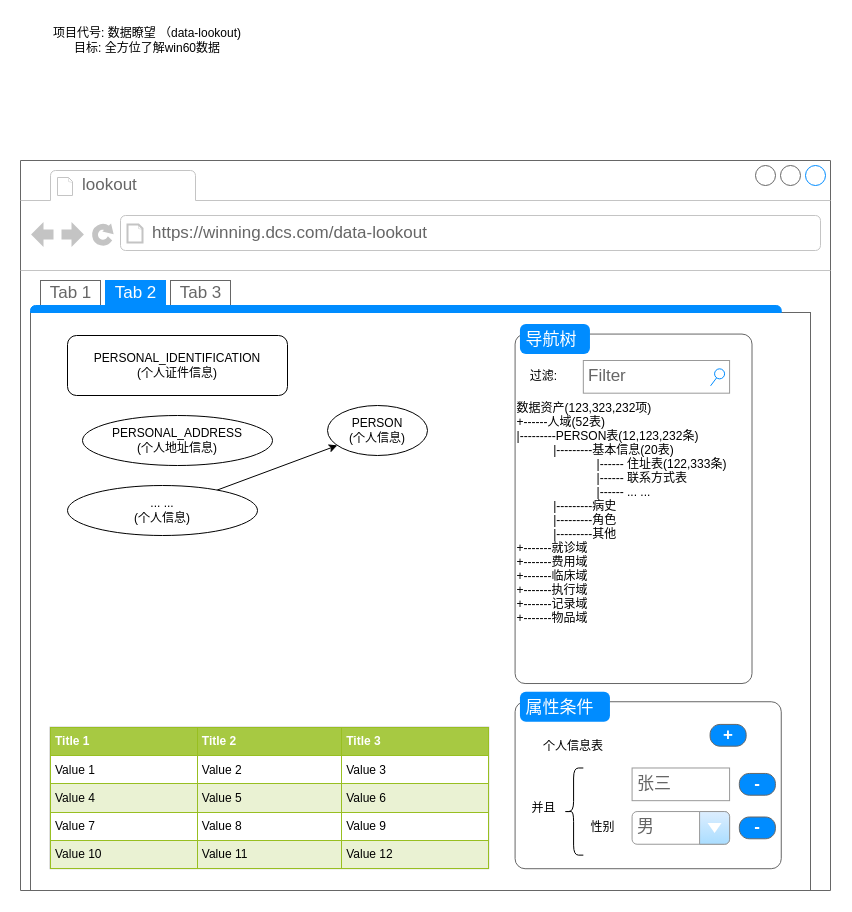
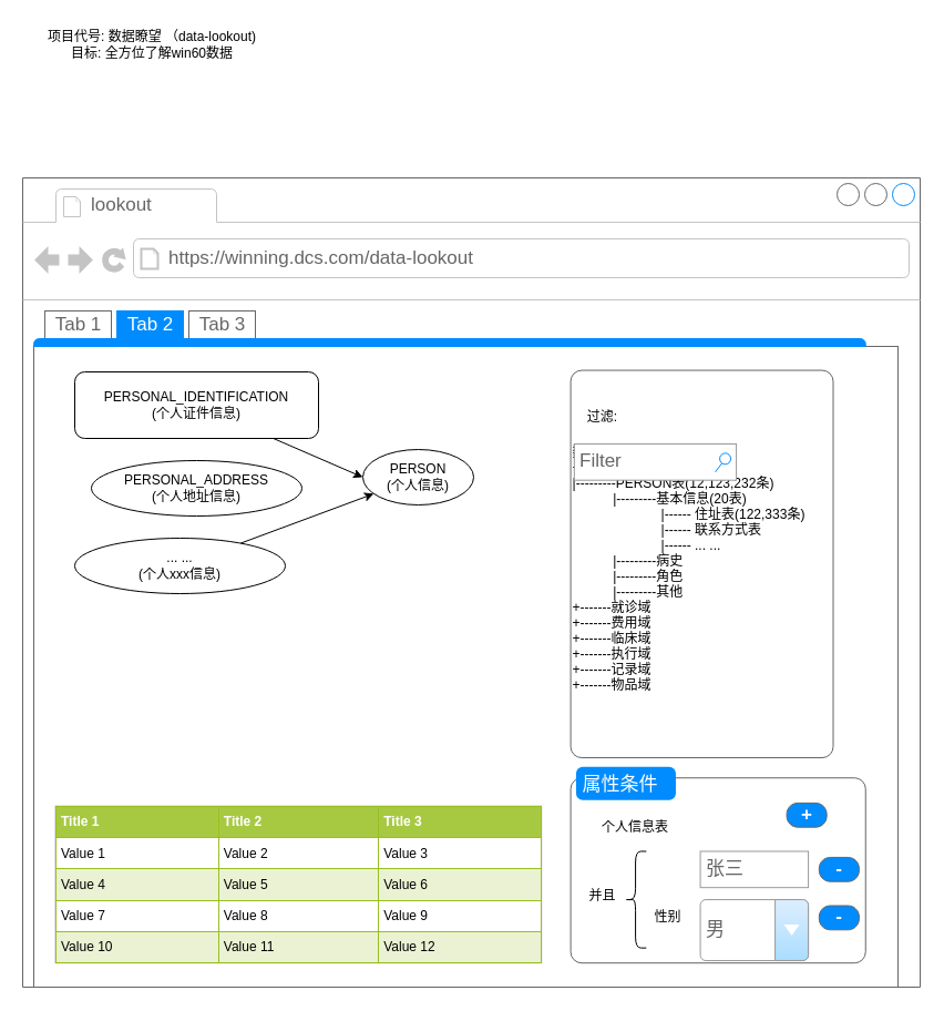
- <mxCell id="2" value="&lt;div&gt;项目代号: 数据瞭望 （data-lookout)&lt;br&gt;目标: 全方位了解win60数据&lt;br&gt;&lt;/div&gt;" style="text;html=1;strokeColor=none;fillColor=none;align=center;verticalAlign=middle;whiteSpace=wrap;rounded=0;" vertex="1" parent="1"><mxGeometry x="37" y="20" width="220" height="40" as="geometry" /></mxCell>
+ <mxCell id="2" value="&lt;div&gt;项目代号: 数据瞭望 （data-lookout)&lt;br&gt;目标: 全方位了解win60数据&lt;br&gt;&lt;/div&gt;" style="text;html=1;strokeColor=none;fillColor=none;align=center;verticalAlign=middle;whiteSpace=wrap;rounded=0;" vertex="1" parent="1"><mxGeometry x="27" y="20" width="220" height="40" as="geometry" /></mxCell>
- <mxCell id="13" value="导航树" style="shape=rect;strokeColor=none;fillColor=#008cff;strokeWidth=1;dashed=0;rounded=1;arcSize=20;fontColor=#ffffff;fontSize=17;spacing=2;spacingTop=-2;align=left;autosize=1;spacingLeft=4;resizeWidth=0;resizeHeight=0;perimeter=none;" vertex="1" parent="12"><mxGeometry x="4.875" width="70" height="30" as="geometry" /></mxCell>
- <mxCell id="15" value="Filter" style="strokeWidth=1;shadow=0;dashed=0;align=center;html=1;shape=mxgraph.mockup.forms.searchBox;strokeColor=#999999;mainText=;strokeColor2=#008cff;fontColor=#666666;fontSize=17;align=left;spacingLeft=3;" vertex="1" parent="12"><mxGeometry x="68.25" y="36.43" width="146.25" height="32.679" as="geometry" /></mxCell>
+ <mxCell id="15" value="Filter" style="strokeWidth=1;shadow=0;dashed=0;align=center;html=1;shape=mxgraph.mockup.forms.searchBox;strokeColor=#999999;mainText=;strokeColor2=#008cff;fontColor=#666666;fontSize=17;align=left;spacingLeft=3;" vertex="1" parent="12"><mxGeometry x="3.25" y="76.43" width="146.25" height="32.679" as="geometry" /></mxCell>
+ <mxCell id="28" style="edgeStyle=none;rounded=0;orthogonalLoop=1;jettySize=auto;html=1;entryX=0;entryY=0.5;entryDx=0;entryDy=0;" edge="1" parent="1" source="29" target="27"><mxGeometry relative="1" as="geometry" /></mxCell>
- <mxCell id="32" value="&lt;div&gt;... ...&lt;br&gt;&lt;/div&gt;&lt;div&gt;(个人信息)&lt;br&gt;&lt;/div&gt;" style="ellipse;whiteSpace=wrap;html=1;align=center;" vertex="1" parent="1"><mxGeometry x="67" y="485" width="190" height="50" as="geometry" /></mxCell>
+ <mxCell id="32" value="&lt;div&gt;... ...&lt;br&gt;&lt;/div&gt;&lt;div&gt;(个人xxx信息)&lt;br&gt;&lt;/div&gt;" style="ellipse;whiteSpace=wrap;html=1;align=center;" vertex="1" parent="1"><mxGeometry x="67" y="485" width="190" height="50" as="geometry" /></mxCell>
- <mxCell id="18" value="男" style="strokeWidth=1;shadow=0;dashed=0;align=center;html=1;shape=mxgraph.mockup.forms.comboBox;strokeColor=#999999;fillColor=#ddeeff;align=left;fillColor2=#aaddff;mainText=;fontColor=#666666;fontSize=17;spacingLeft=3;" vertex="1" parent="16"><mxGeometry x="117.0" y="119.821" width="97.5" height="32.679" as="geometry" /></mxCell>
+ <mxCell id="18" value="男" style="strokeWidth=1;shadow=0;dashed=0;align=center;html=1;shape=mxgraph.mockup.forms.comboBox;strokeColor=#999999;fillColor=#ddeeff;align=left;fillColor2=#aaddff;mainText=;fontColor=#666666;fontSize=17;spacingLeft=3;" vertex="1" parent="16"><mxGeometry x="117.0" y="119.821" width="97.5" height="55" as="geometry" /></mxCell>
